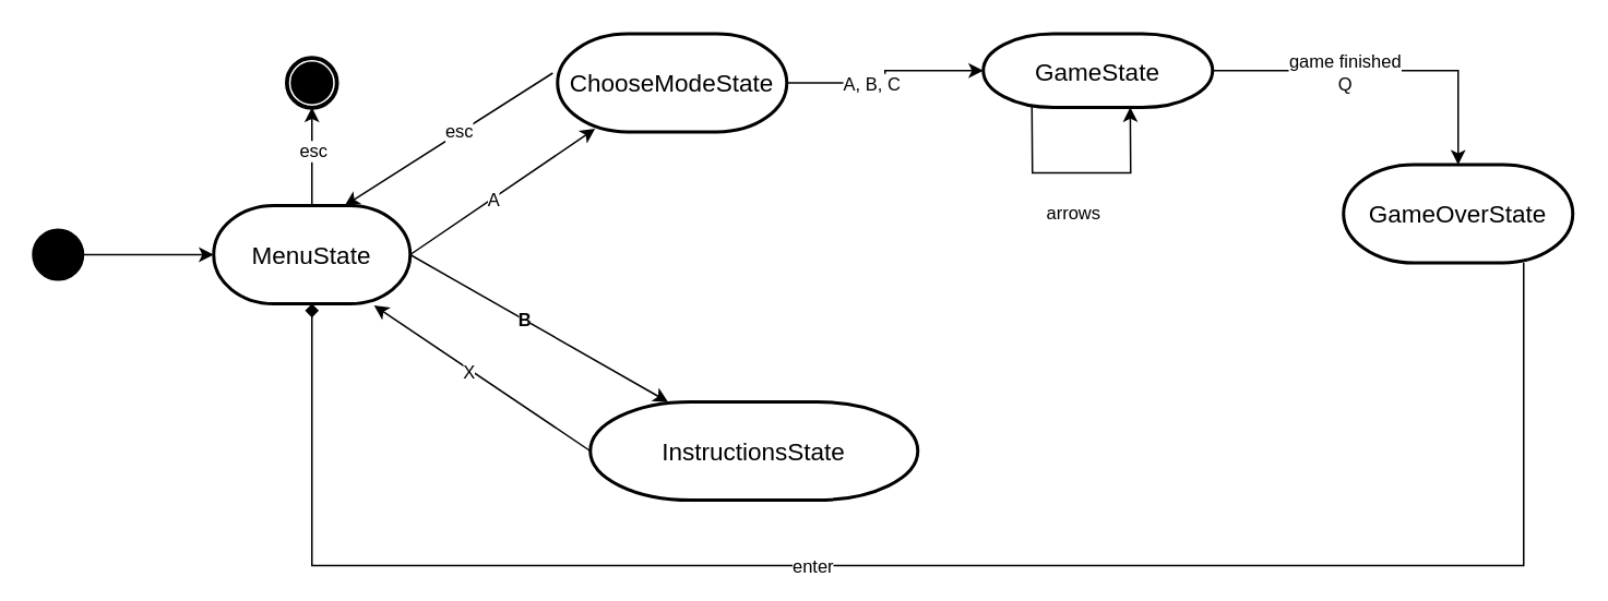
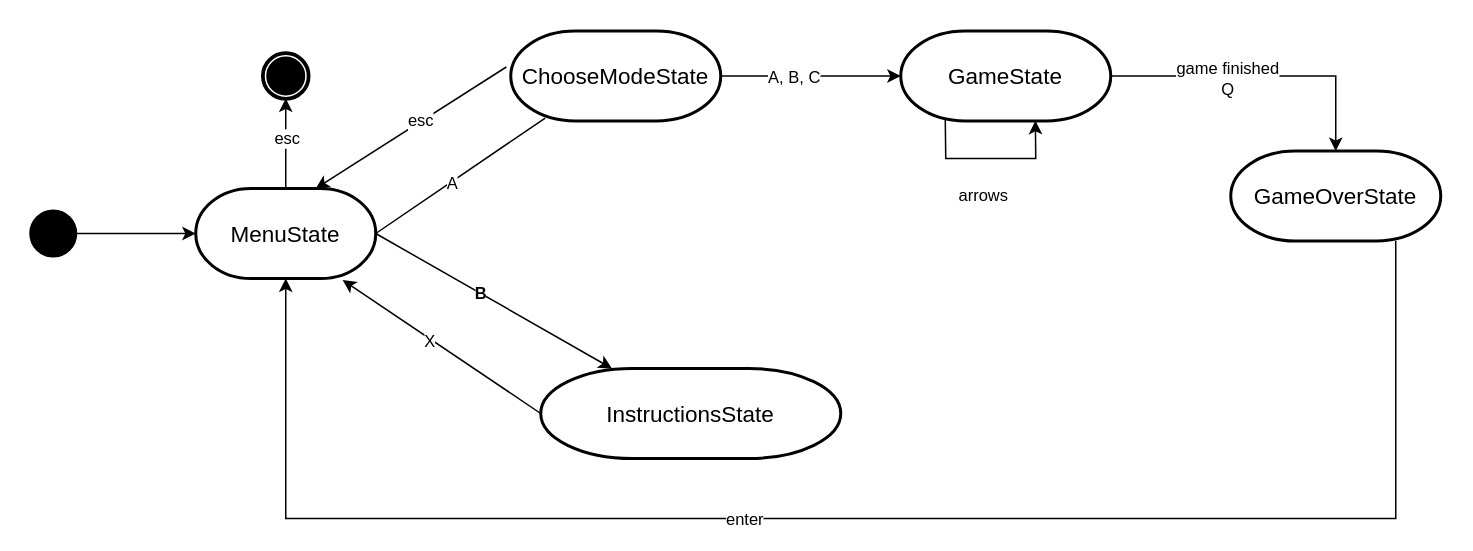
- <mxCell id="14" value="&lt;font style=&quot;font-size: 15px&quot;&gt;GameState&lt;/font&gt;" style="strokeWidth=2;html=1;shape=mxgraph.flowchart.terminator;whiteSpace=wrap;" parent="1" vertex="1"><mxGeometry x="600" y="20" width="140" height="45" as="geometry" /></mxCell>
+ <mxCell id="14" value="&lt;font style=&quot;font-size: 15px&quot;&gt;GameState&lt;/font&gt;" style="strokeWidth=2;html=1;shape=mxgraph.flowchart.terminator;whiteSpace=wrap;" parent="1" vertex="1"><mxGeometry x="600" y="20" width="140" height="60" as="geometry" /></mxCell>
- <mxCell id="18" value="" style="endArrow=classic;html=1;exitX=1;exitY=0.5;exitDx=0;exitDy=0;exitPerimeter=0;entryX=0.164;entryY=0.967;entryDx=0;entryDy=0;entryPerimeter=0;" parent="1" source="7" target="11" edge="1"><mxGeometry width="50" height="50" relative="1" as="geometry"><mxPoint x="350" y="235" as="sourcePoint" /><mxPoint x="400" y="185" as="targetPoint" /></mxGeometry></mxCell>
+ <mxCell id="18" value="" style="endArrow=none;html=1;exitX=1;exitY=0.5;exitDx=0;exitDy=0;exitPerimeter=0;entryX=0.164;entryY=0.967;entryDx=0;entryDy=0;entryPerimeter=0;" parent="1" source="7" target="11" edge="1"><mxGeometry width="50" height="50" relative="1" as="geometry"><mxPoint x="350" y="235" as="sourcePoint" /><mxPoint x="400" y="185" as="targetPoint" /></mxGeometry></mxCell>
- <mxCell id="15" value="" style="edgeStyle=orthogonalEdgeStyle;rounded=0;orthogonalLoop=1;jettySize=auto;html=1;entryX=0.5;entryY=1;entryDx=0;entryDy=0;entryPerimeter=0;endArrow=diamond;" edge="1" parent="1" source="17" target="7"><mxGeometry relative="1" as="geometry"><mxPoint x="150" y="345" as="targetPoint" /><Array as="points"><mxPoint x="930" y="345" /><mxPoint x="190" y="345" /></Array></mxGeometry></mxCell>
+ <mxCell id="15" value="" style="edgeStyle=orthogonalEdgeStyle;rounded=0;orthogonalLoop=1;jettySize=auto;html=1;entryX=0.5;entryY=1;entryDx=0;entryDy=0;entryPerimeter=0;" edge="1" parent="1" source="17" target="7"><mxGeometry relative="1" as="geometry"><mxPoint x="150" y="345" as="targetPoint" /><Array as="points"><mxPoint x="930" y="345" /><mxPoint x="190" y="345" /></Array></mxGeometry></mxCell>
